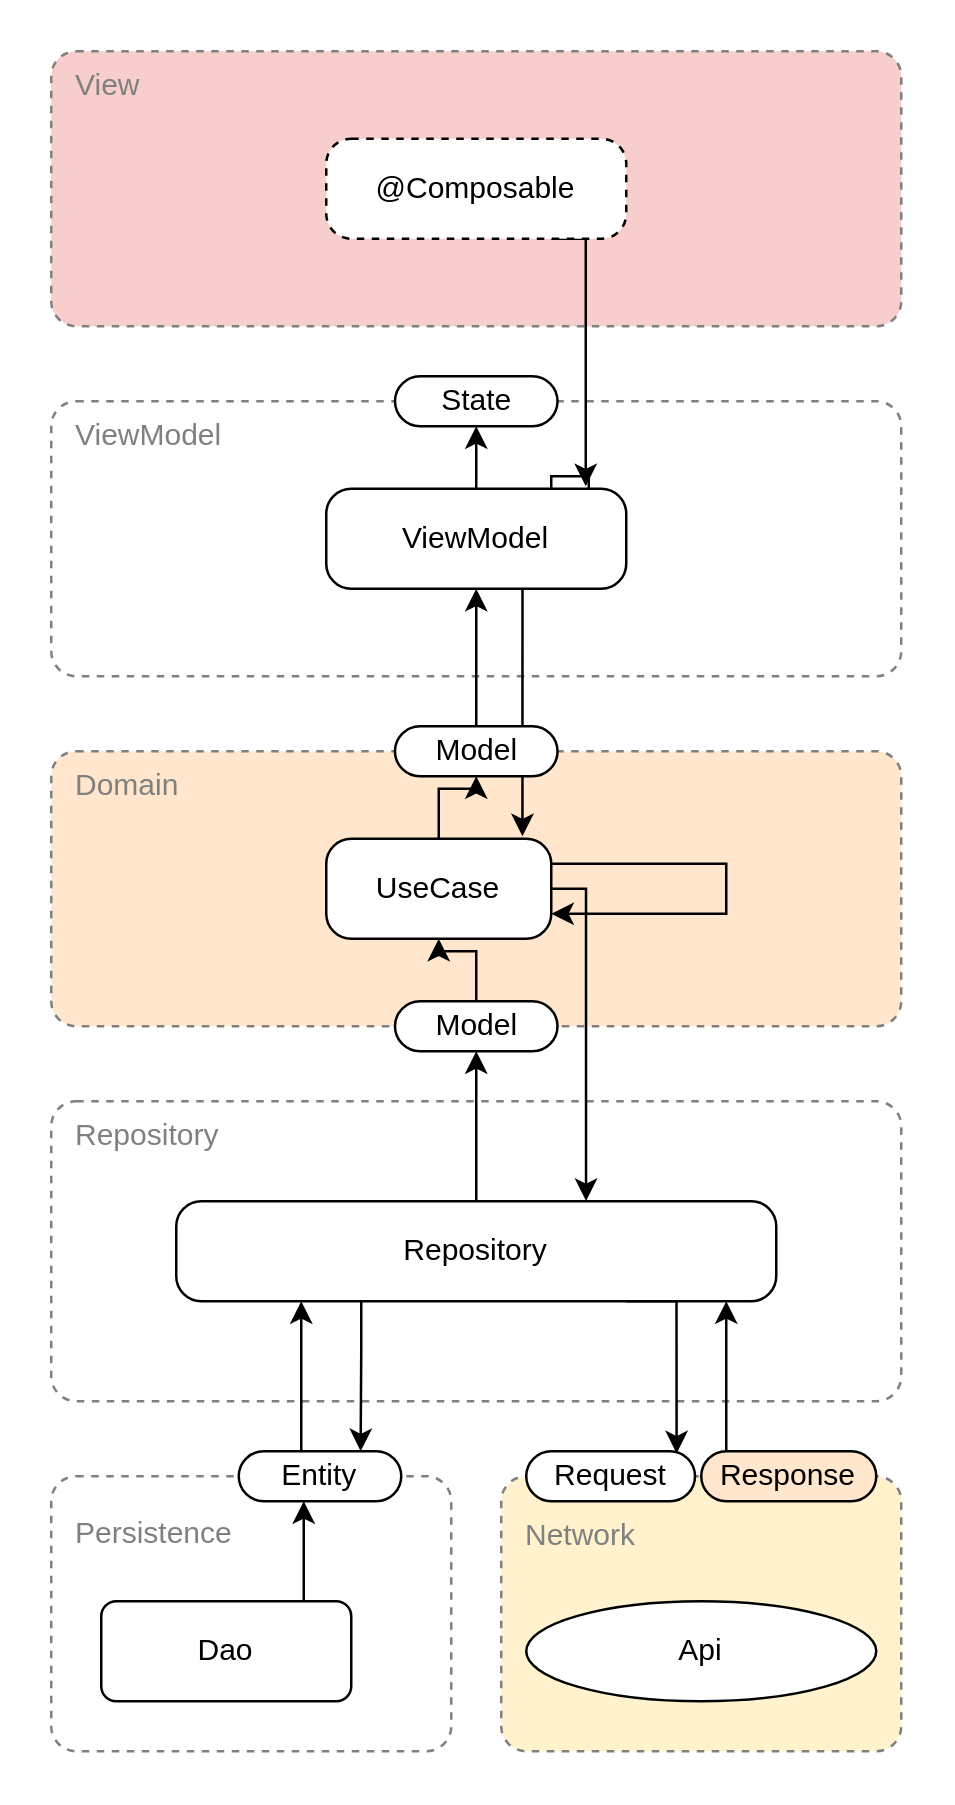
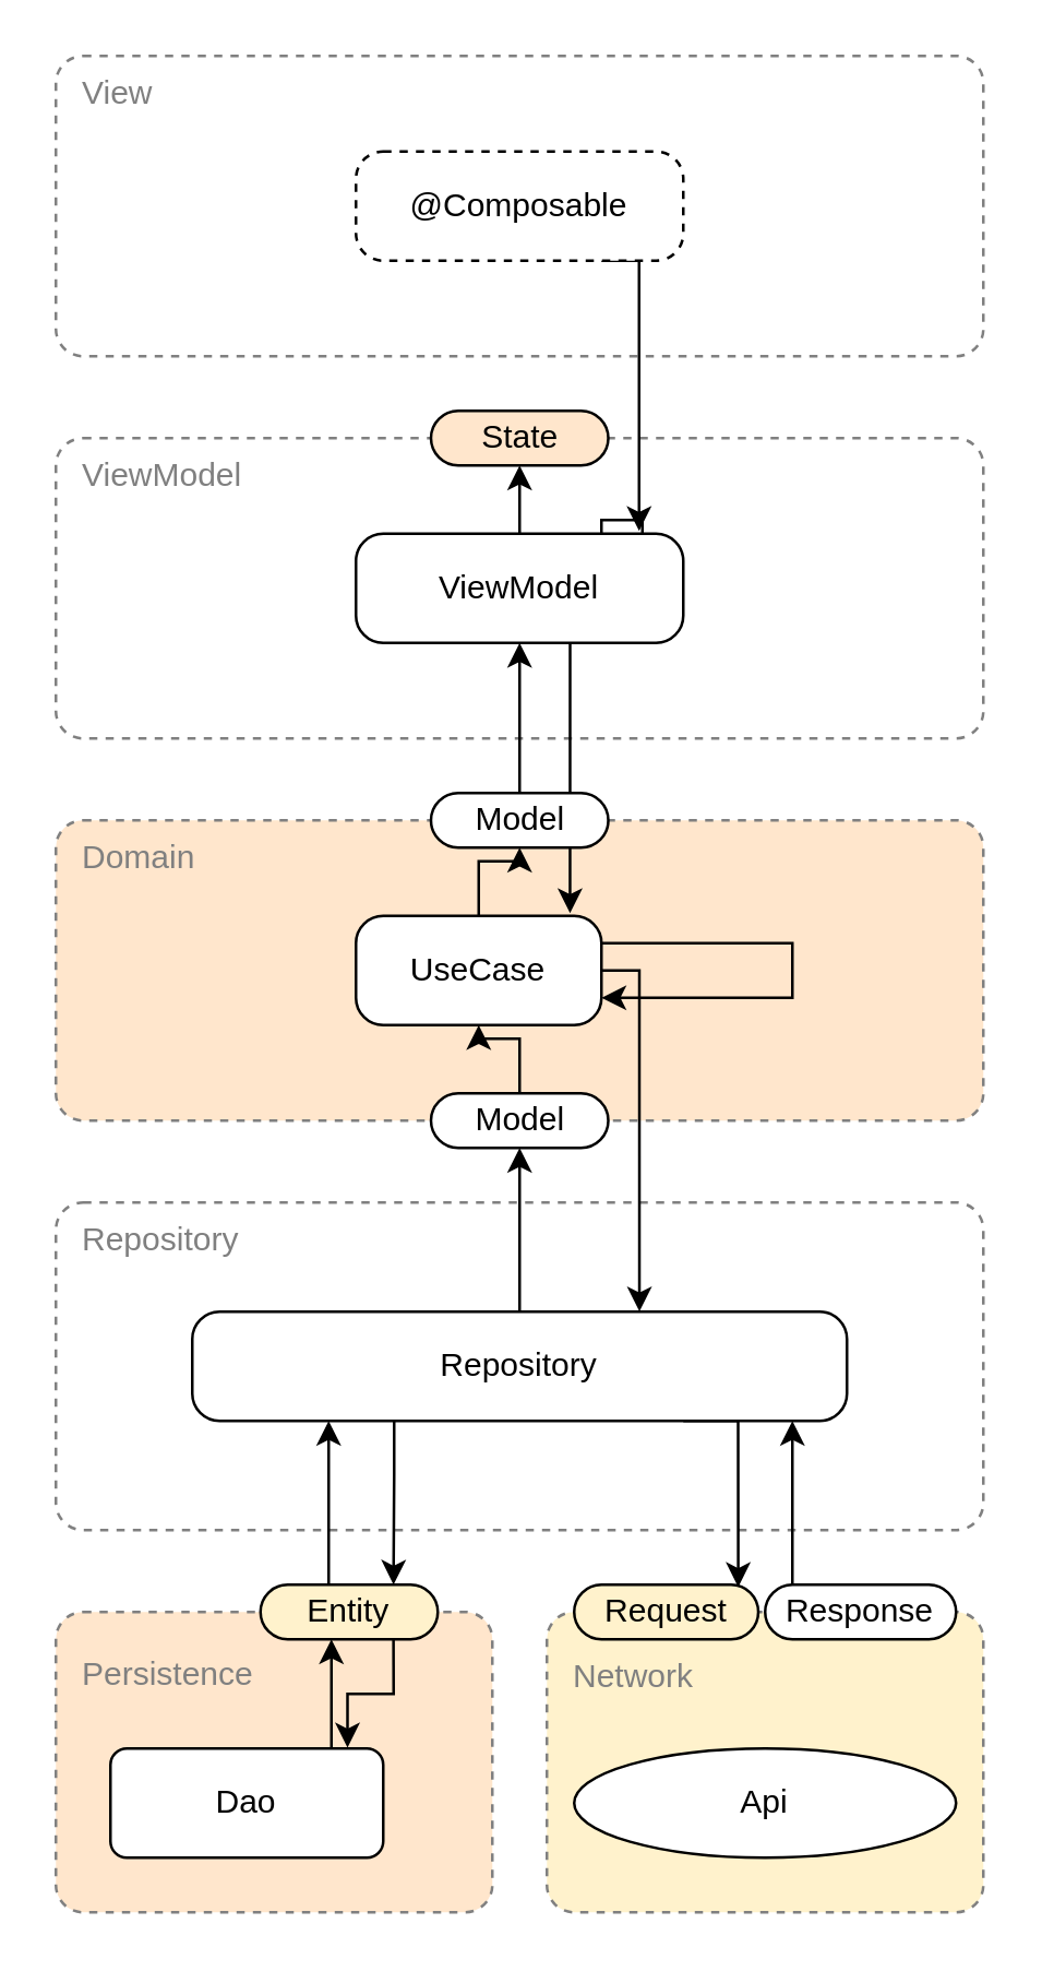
- <mxCell id="6" value="View" style="rounded=1;whiteSpace=wrap;html=1;dashed=1;verticalAlign=top;align=left;absoluteArcSize=1;spacingLeft=8;strokeColor=#808080;fontColor=#808080;fillColor=#f8cecc;" parent="1" vertex="1"><mxGeometry x="20" y="20" width="340" height="110" as="geometry" /></mxCell>
+ <mxCell id="6" value="View" style="rounded=1;whiteSpace=wrap;html=1;dashed=1;verticalAlign=top;align=left;absoluteArcSize=1;spacingLeft=8;strokeColor=#808080;fontColor=#808080;" parent="1" vertex="1"><mxGeometry x="20" y="20" width="340" height="110" as="geometry" /></mxCell>
- <mxCell id="34" value="State" style="rounded=1;whiteSpace=wrap;html=1;absoluteArcSize=1;" parent="1" vertex="1"><mxGeometry x="157.5" y="150" width="65" height="20" as="geometry" /></mxCell>
+ <mxCell id="34" value="State" style="rounded=1;whiteSpace=wrap;html=1;absoluteArcSize=1;fillColor=#ffe6cc;" parent="1" vertex="1"><mxGeometry x="157.5" y="150" width="65" height="20" as="geometry" /></mxCell>
- <mxCell id="26" value="Entity" style="rounded=1;whiteSpace=wrap;html=1;absoluteArcSize=1;" parent="1" vertex="1"><mxGeometry x="95" y="580" width="65" height="20" as="geometry" /></mxCell>
+ <mxCell id="26" value="Entity" style="rounded=1;whiteSpace=wrap;html=1;absoluteArcSize=1;fillColor=#fff2cc;" parent="1" vertex="1"><mxGeometry x="95" y="580" width="65" height="20" as="geometry" /></mxCell>
- <mxCell id="27" value="Request" style="rounded=1;whiteSpace=wrap;html=1;absoluteArcSize=1;" parent="1" vertex="1"><mxGeometry x="210" y="580" width="67.5" height="20" as="geometry" /></mxCell>
+ <mxCell id="27" value="Request" style="rounded=1;whiteSpace=wrap;html=1;absoluteArcSize=1;fillColor=#fff2cc;" parent="1" vertex="1"><mxGeometry x="210" y="580" width="67.5" height="20" as="geometry" /></mxCell>
- <mxCell id="29" value="Response" style="rounded=1;whiteSpace=wrap;html=1;absoluteArcSize=1;fillColor=#ffe6cc;" parent="1" vertex="1"><mxGeometry x="280" y="580" width="70" height="20" as="geometry" /></mxCell>
+ <mxCell id="29" value="Response" style="rounded=1;whiteSpace=wrap;html=1;absoluteArcSize=1;" parent="1" vertex="1"><mxGeometry x="280" y="580" width="70" height="20" as="geometry" /></mxCell>
- <mxCell id="7" value="Persistence" style="rounded=1;whiteSpace=wrap;html=1;dashed=1;verticalAlign=top;align=left;absoluteArcSize=1;spacingLeft=8;spacing=2;spacingTop=9;strokeColor=#808080;fontColor=#808080;" parent="1" vertex="1"><mxGeometry x="20" y="590" width="160" height="110" as="geometry" /></mxCell>
+ <mxCell id="7" value="Persistence" style="rounded=1;whiteSpace=wrap;html=1;dashed=1;verticalAlign=top;align=left;absoluteArcSize=1;spacingLeft=8;spacing=2;spacingTop=9;strokeColor=#808080;fontColor=#808080;fillColor=#ffe6cc;" parent="1" vertex="1"><mxGeometry x="20" y="590" width="160" height="110" as="geometry" /></mxCell>
+ <mxCell id="25" style="edgeStyle=orthogonalEdgeStyle;rounded=0;orthogonalLoop=1;jettySize=auto;html=1;exitX=0.75;exitY=1;exitDx=0;exitDy=0;entryX=0.869;entryY=-0.008;entryDx=0;entryDy=0;entryPerimeter=0;" parent="1" source="26" target="22" edge="1"><mxGeometry relative="1" as="geometry" /></mxCell>
